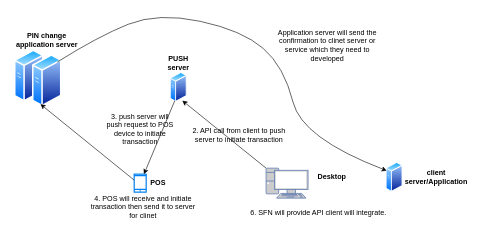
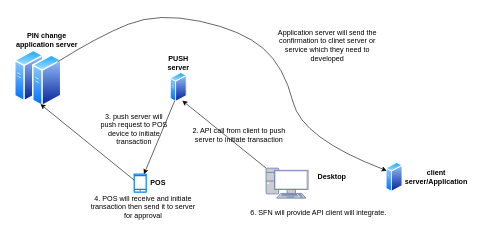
- <mxCell id="13" value="3. push server will push request to POS device to initiate transaction" style="text;html=1;strokeColor=none;fillColor=none;align=center;verticalAlign=middle;whiteSpace=wrap;rounded=0;" vertex="1" parent="1"><mxGeometry x="173" y="200" width="120" height="30" as="geometry" /></mxCell>
+ <mxCell id="13" value="3. push server will push request to POS device to initiate transaction" style="text;html=1;strokeColor=none;fillColor=none;align=center;verticalAlign=middle;whiteSpace=wrap;rounded=0;" vertex="1" parent="1"><mxGeometry x="163" y="200" width="120" height="30" as="geometry" /></mxCell>
- <mxCell id="14" value="4. POS will receive and initiate transaction then send it to server for clinet" style="text;html=1;strokeColor=none;fillColor=none;align=center;verticalAlign=middle;whiteSpace=wrap;rounded=0;" vertex="1" parent="1"><mxGeometry x="143" y="330" width="190" height="30" as="geometry" /></mxCell>
+ <mxCell id="14" value="4. POS will receive and initiate transaction then send it to server for approval" style="text;html=1;strokeColor=none;fillColor=none;align=center;verticalAlign=middle;whiteSpace=wrap;rounded=0;" vertex="1" parent="1"><mxGeometry x="143" y="330" width="190" height="30" as="geometry" /></mxCell>
